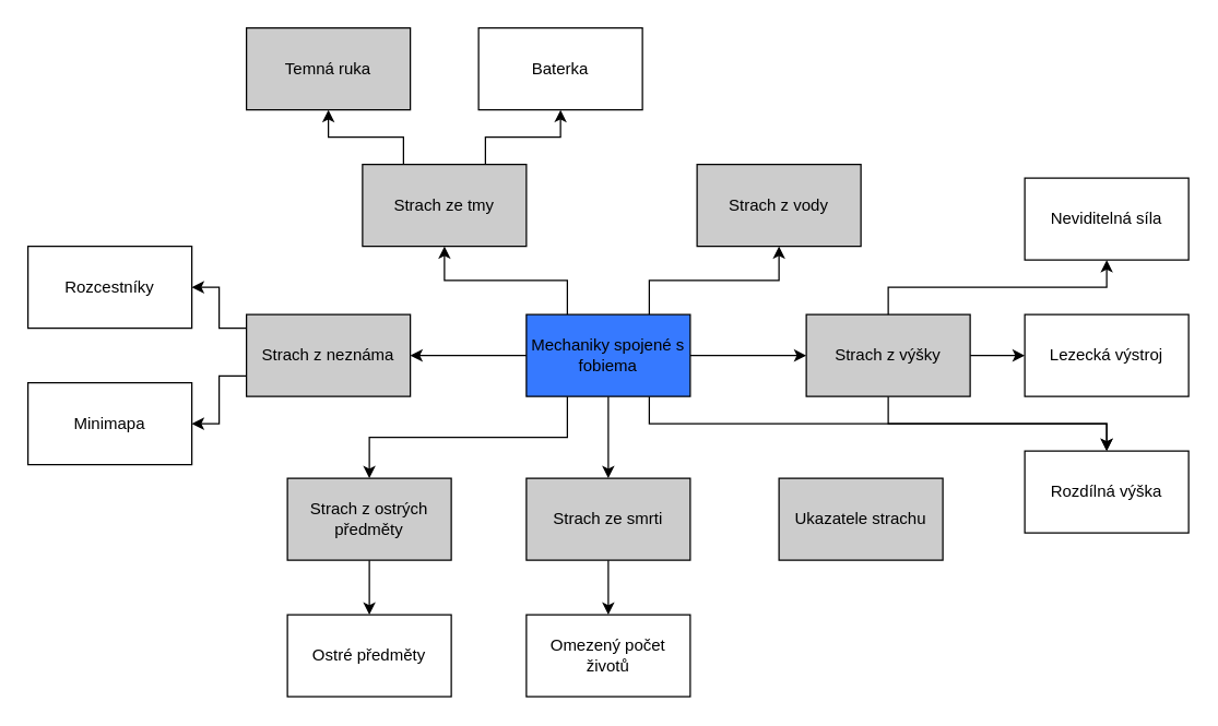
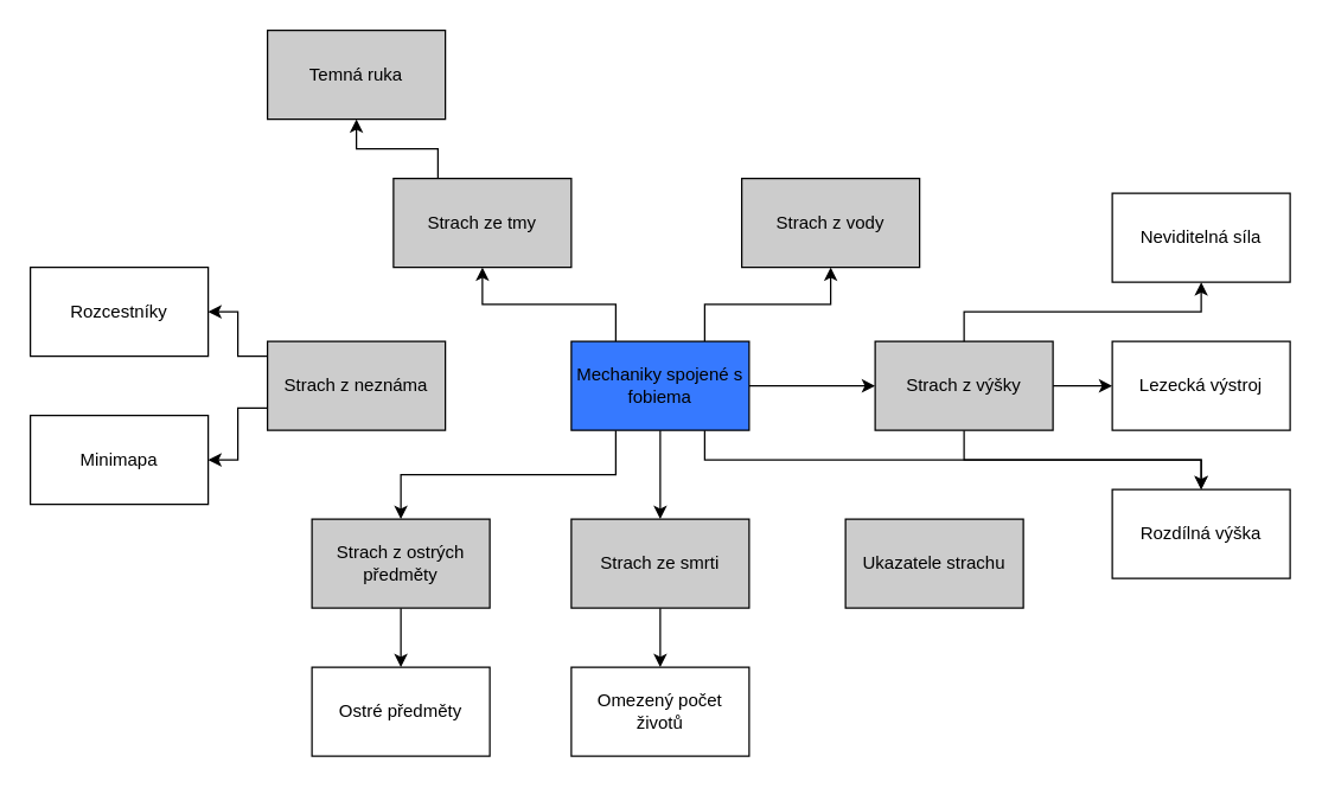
- <mxCell id="21" value="Baterka" style="rounded=0;whiteSpace=wrap;html=1;" parent="1" vertex="1"><mxGeometry x="350" y="20" width="120" height="60" as="geometry" /></mxCell>
- <mxCell id="17" style="edgeStyle=orthogonalEdgeStyle;rounded=0;orthogonalLoop=1;jettySize=auto;html=1;exitX=0.75;exitY=0;exitDx=0;exitDy=0;entryX=0.5;entryY=1;entryDx=0;entryDy=0;" parent="1" source="19" target="21" edge="1"><mxGeometry relative="1" as="geometry" /></mxCell>
- <mxCell id="31" value="Strach z vody" style="rounded=0;whiteSpace=wrap;html=1;fillColor=#CCCCCC;" parent="1" vertex="1"><mxGeometry x="510" y="120" width="120" height="60" as="geometry" /></mxCell>
+ <mxCell id="31" value="Strach z vody" style="rounded=0;whiteSpace=wrap;html=1;fillColor=#CCCCCC;" parent="1" vertex="1"><mxGeometry x="500" y="120" width="120" height="60" as="geometry" /></mxCell>
- <mxCell id="3" style="edgeStyle=orthogonalEdgeStyle;rounded=0;orthogonalLoop=1;jettySize=auto;html=1;entryX=1;entryY=0.5;entryDx=0;entryDy=0;" parent="1" source="9" target="25" edge="1"><mxGeometry relative="1" as="geometry" /></mxCell>
